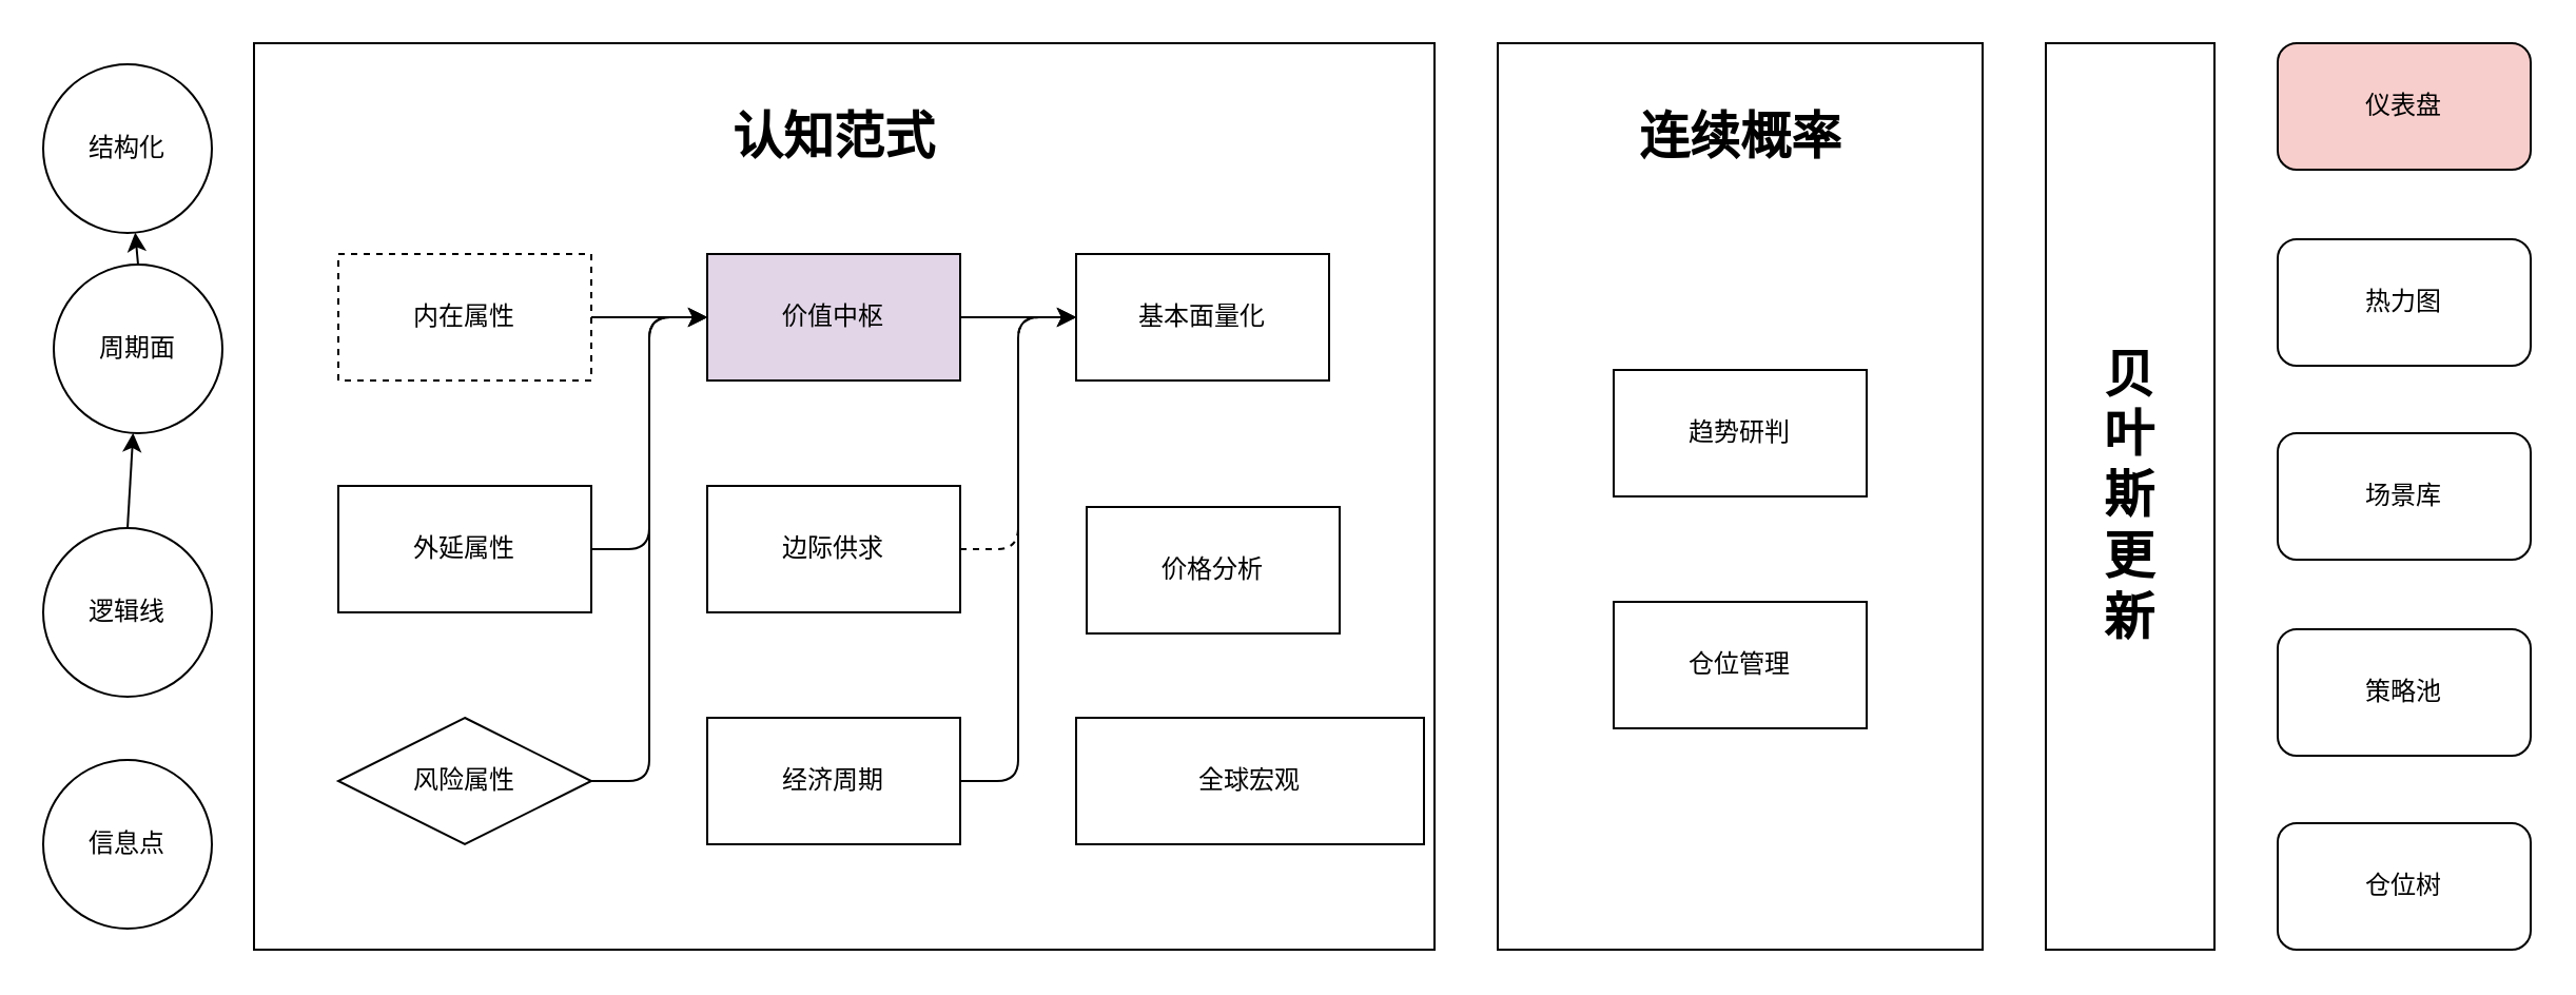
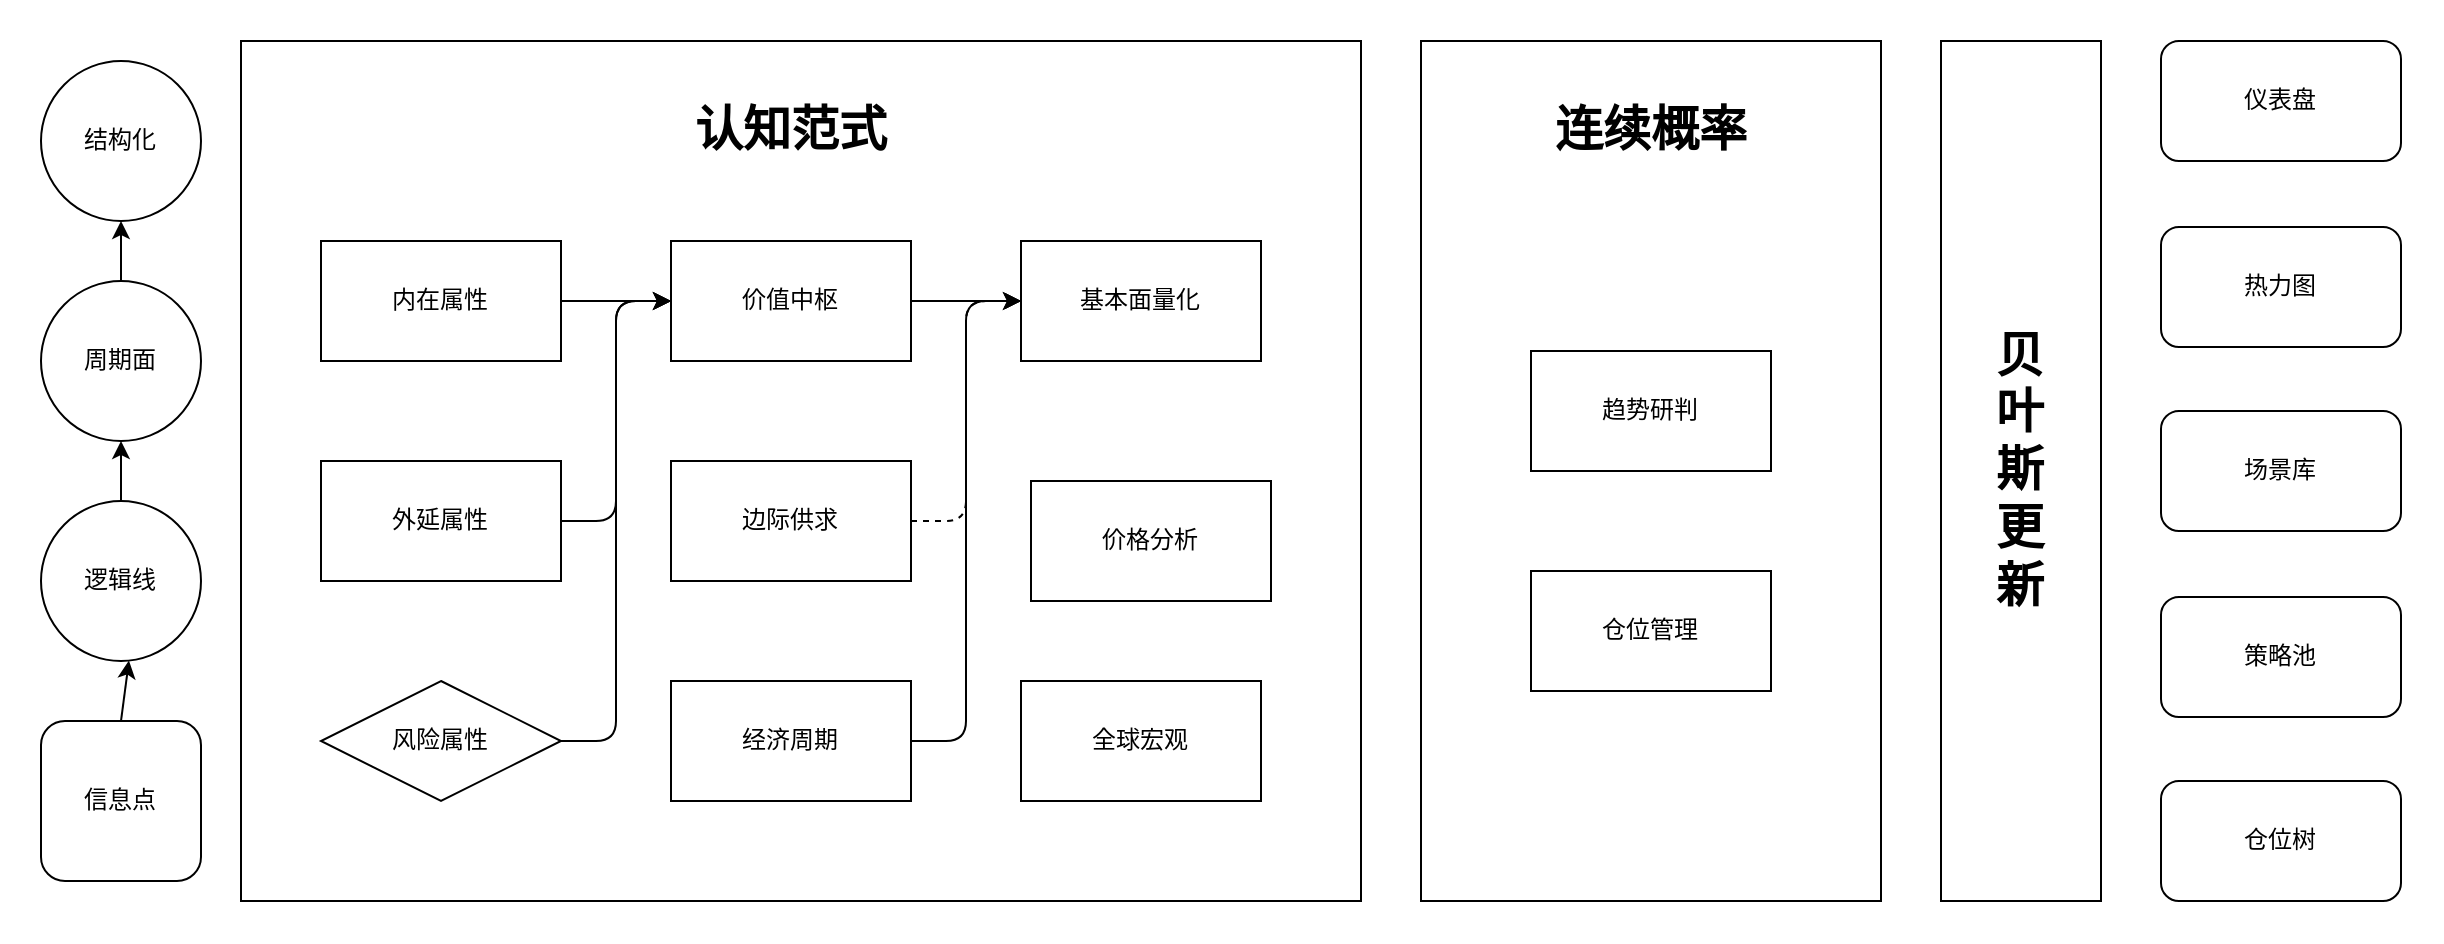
- <mxCell id="32" value="仪表盘" style="rounded=1;whiteSpace=wrap;html=1;fillColor=#f8cecc;" vertex="1" parent="1"><mxGeometry x="1080" y="20" width="120" height="60" as="geometry" /></mxCell>
+ <mxCell id="32" value="仪表盘" style="rounded=1;whiteSpace=wrap;html=1;" vertex="1" parent="1"><mxGeometry x="1080" y="20" width="120" height="60" as="geometry" /></mxCell>
- <mxCell id="11" value="内在属性" style="rounded=0;whiteSpace=wrap;html=1;dashed=1;" vertex="1" parent="1"><mxGeometry x="160" y="120" width="120" height="60" as="geometry" /></mxCell>
+ <mxCell id="11" value="内在属性" style="rounded=0;whiteSpace=wrap;html=1;" vertex="1" parent="1"><mxGeometry x="160" y="120" width="120" height="60" as="geometry" /></mxCell>
- <mxCell id="17" value="价值中枢" style="rounded=0;whiteSpace=wrap;html=1;fillColor=#e1d5e7;" vertex="1" parent="1"><mxGeometry x="335" y="120" width="120" height="60" as="geometry" /></mxCell>
+ <mxCell id="17" value="价值中枢" style="rounded=0;whiteSpace=wrap;html=1;" vertex="1" parent="1"><mxGeometry x="335" y="120" width="120" height="60" as="geometry" /></mxCell>
- <mxCell id="16" style="edgeStyle=none;html=1;exitX=1;exitY=0.5;exitDx=0;exitDy=0;" edge="1" parent="1" source="17" target="22"><mxGeometry relative="1" as="geometry" /></mxCell>
+ <mxCell id="16" style="edgeStyle=none;html=1;exitX=1;exitY=0.5;exitDx=0;exitDy=0;endArrow=open;" edge="1" parent="1" source="17" target="22"><mxGeometry relative="1" as="geometry" /></mxCell>
- <mxCell id="5" value="周期面" style="ellipse;whiteSpace=wrap;html=1;aspect=fixed;" vertex="1" parent="1"><mxGeometry x="25" y="125" width="80" height="80" as="geometry" /></mxCell>
+ <mxCell id="5" value="周期面" style="ellipse;whiteSpace=wrap;html=1;aspect=fixed;" vertex="1" parent="1"><mxGeometry x="20" y="140" width="80" height="80" as="geometry" /></mxCell>
+ <mxCell id="8" style="edgeStyle=none;html=1;exitX=0.5;exitY=0;exitDx=0;exitDy=0;" edge="1" parent="1" source="9" target="7"><mxGeometry relative="1" as="geometry" /></mxCell>
- <mxCell id="24" value="全球宏观" style="rounded=0;whiteSpace=wrap;html=1;" vertex="1" parent="1"><mxGeometry x="510" y="340" width="165" height="60" as="geometry" /></mxCell>
+ <mxCell id="24" value="全球宏观" style="rounded=0;whiteSpace=wrap;html=1;" vertex="1" parent="1"><mxGeometry x="510" y="340" width="120" height="60" as="geometry" /></mxCell>
- <mxCell id="9" value="信息点" style="ellipse;whiteSpace=wrap;html=1;aspect=fixed;" vertex="1" parent="1"><mxGeometry x="20" y="360" width="80" height="80" as="geometry" /></mxCell>
+ <mxCell id="9" value="信息点" style="whiteSpace=wrap;html=1;aspect=fixed;rounded=1;" vertex="1" parent="1"><mxGeometry x="20" y="360" width="80" height="80" as="geometry" /></mxCell>
